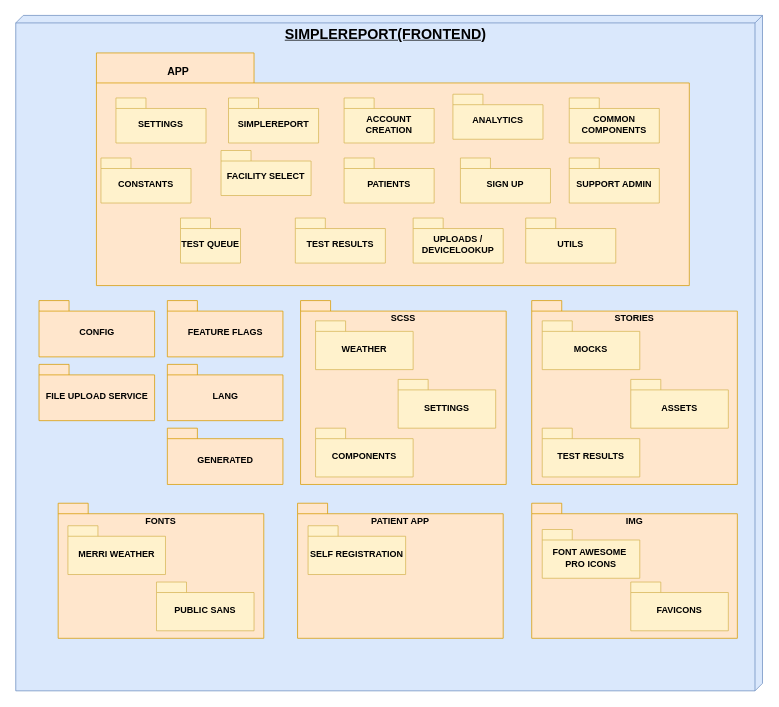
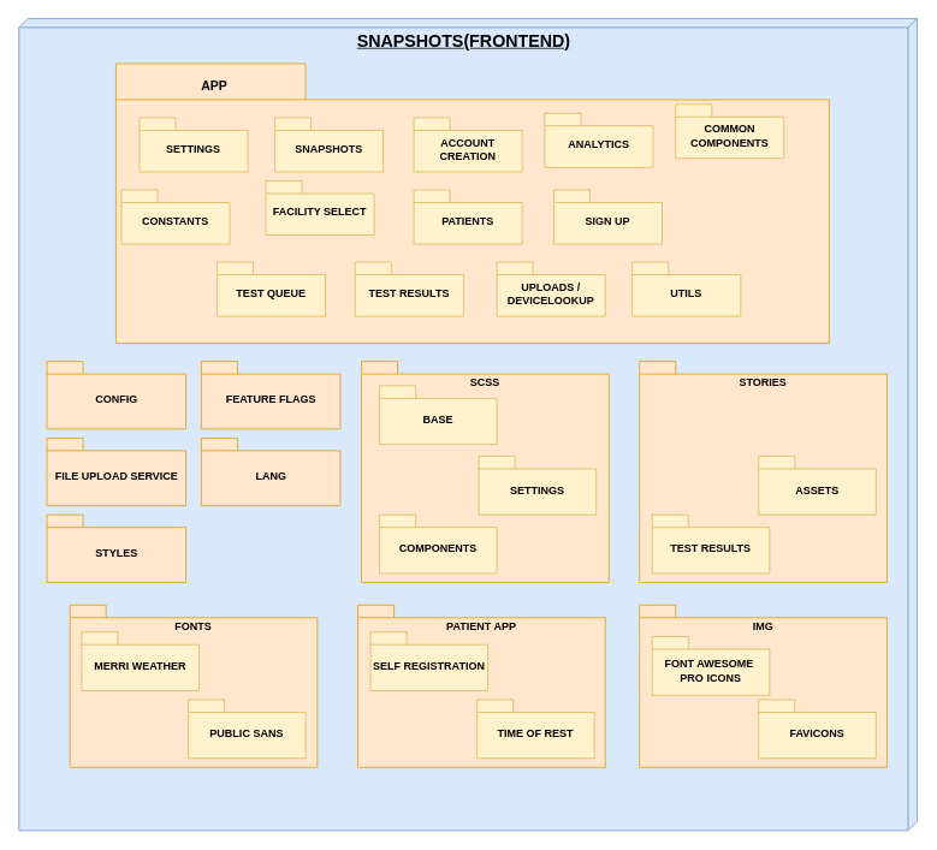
- <mxCell id="2" value="SIMPLEREPORT(FRONTEND)" style="verticalAlign=top;align=center;spacingTop=8;spacingLeft=2;spacingRight=12;shape=cube;size=10;direction=south;fontStyle=5;html=1;whiteSpace=wrap;fillColor=#dae8fc;strokeColor=#6c8ebf;fontSize=19;" parent="1" vertex="1"><mxGeometry x="20.5" y="20" width="995" height="900" as="geometry" /></mxCell>
+ <mxCell id="2" value="SNAPSHOTS(FRONTEND)" style="verticalAlign=top;align=center;spacingTop=8;spacingLeft=2;spacingRight=12;shape=cube;size=10;direction=south;fontStyle=5;html=1;whiteSpace=wrap;fillColor=#dae8fc;strokeColor=#6c8ebf;fontSize=19;" parent="1" vertex="1"><mxGeometry x="20.5" y="20" width="995" height="900" as="geometry" /></mxCell>
- <mxCell id="11" value="COMMON COMPONENTS" style="shape=folder;fontStyle=1;spacingTop=10;tabWidth=40;tabHeight=14;tabPosition=left;html=1;whiteSpace=wrap;fillColor=#fff2cc;strokeColor=#d6b656;" parent="1" vertex="1"><mxGeometry x="758" y="130" width="120" height="60" as="geometry" /></mxCell>
+ <mxCell id="11" value="COMMON COMPONENTS" style="shape=folder;fontStyle=1;spacingTop=10;tabWidth=40;tabHeight=14;tabPosition=left;html=1;whiteSpace=wrap;fillColor=#fff2cc;strokeColor=#d6b656;" parent="1" vertex="1"><mxGeometry x="748" y="115" width="120" height="60" as="geometry" /></mxCell>
- <mxCell id="18" value="SIMPLEREPORT" style="shape=folder;fontStyle=1;spacingTop=10;tabWidth=40;tabHeight=14;tabPosition=left;html=1;whiteSpace=wrap;fillColor=#fff2cc;strokeColor=#d6b656;" parent="1" vertex="1"><mxGeometry x="304" y="130" width="120" height="60" as="geometry" /></mxCell>
+ <mxCell id="18" value="SNAPSHOTS" style="shape=folder;fontStyle=1;spacingTop=10;tabWidth=40;tabHeight=14;tabPosition=left;html=1;whiteSpace=wrap;fillColor=#fff2cc;strokeColor=#d6b656;" parent="1" vertex="1"><mxGeometry x="304" y="130" width="120" height="60" as="geometry" /></mxCell>
- <mxCell id="24" value="SUPPORT ADMIN" style="shape=folder;fontStyle=1;spacingTop=10;tabWidth=40;tabHeight=14;tabPosition=left;html=1;whiteSpace=wrap;fillColor=#fff2cc;strokeColor=#d6b656;" parent="1" vertex="1"><mxGeometry x="758" y="210" width="120" height="60" as="geometry" /></mxCell>
- <mxCell id="12" value="TEST QUEUE" style="shape=folder;fontStyle=1;spacingTop=10;tabWidth=40;tabHeight=14;tabPosition=left;html=1;whiteSpace=wrap;fillColor=#fff2cc;strokeColor=#d6b656;" parent="1" vertex="1"><mxGeometry x="240" y="290" width="80" height="60" as="geometry" /></mxCell>
+ <mxCell id="12" value="TEST QUEUE" style="shape=folder;fontStyle=1;spacingTop=10;tabWidth=40;tabHeight=14;tabPosition=left;html=1;whiteSpace=wrap;fillColor=#fff2cc;strokeColor=#d6b656;" parent="1" vertex="1"><mxGeometry x="240" y="290" width="120" height="60" as="geometry" /></mxCell>
- <mxCell id="40" value="MOCKS" style="shape=folder;fontStyle=1;spacingTop=10;tabWidth=40;tabHeight=14;tabPosition=left;html=1;whiteSpace=wrap;fillColor=#fff2cc;strokeColor=#d6b656;" parent="1" vertex="1"><mxGeometry x="722" y="427" width="130" height="65" as="geometry" /></mxCell>
- <mxCell id="36" value="WEATHER" style="shape=folder;fontStyle=1;spacingTop=10;tabWidth=40;tabHeight=14;tabPosition=left;html=1;whiteSpace=wrap;fillColor=#fff2cc;strokeColor=#d6b656;" parent="1" vertex="1"><mxGeometry x="420" y="427" width="130" height="65" as="geometry" /></mxCell>
+ <mxCell id="36" value="BASE" style="shape=folder;fontStyle=1;spacingTop=10;tabWidth=40;tabHeight=14;tabPosition=left;html=1;whiteSpace=wrap;fillColor=#fff2cc;strokeColor=#d6b656;" parent="1" vertex="1"><mxGeometry x="420" y="427" width="130" height="65" as="geometry" /></mxCell>
+ <mxCell id="30" value="STYLES" style="shape=folder;fontStyle=1;spacingTop=10;tabWidth=40;tabHeight=14;tabPosition=left;html=1;whiteSpace=wrap;verticalAlign=middle;fillColor=#ffe6cc;strokeColor=#d79b00;" parent="1" vertex="1"><mxGeometry x="51.5" y="570" width="154" height="75" as="geometry" /></mxCell>
- <mxCell id="28" value="GENERATED" style="shape=folder;fontStyle=1;spacingTop=10;tabWidth=40;tabHeight=14;tabPosition=left;html=1;whiteSpace=wrap;verticalAlign=middle;fillColor=#ffe6cc;strokeColor=#d79b00;" parent="1" vertex="1"><mxGeometry x="222.5" y="570" width="154" height="75" as="geometry" /></mxCell>
+ <mxCell id="31" value="TIME OF REST" style="shape=folder;fontStyle=1;spacingTop=10;tabWidth=40;tabHeight=14;tabPosition=left;html=1;whiteSpace=wrap;fillColor=#fff2cc;strokeColor=#d6b656;" parent="1" vertex="1"><mxGeometry x="528" y="775" width="130" height="65" as="geometry" /></mxCell>
